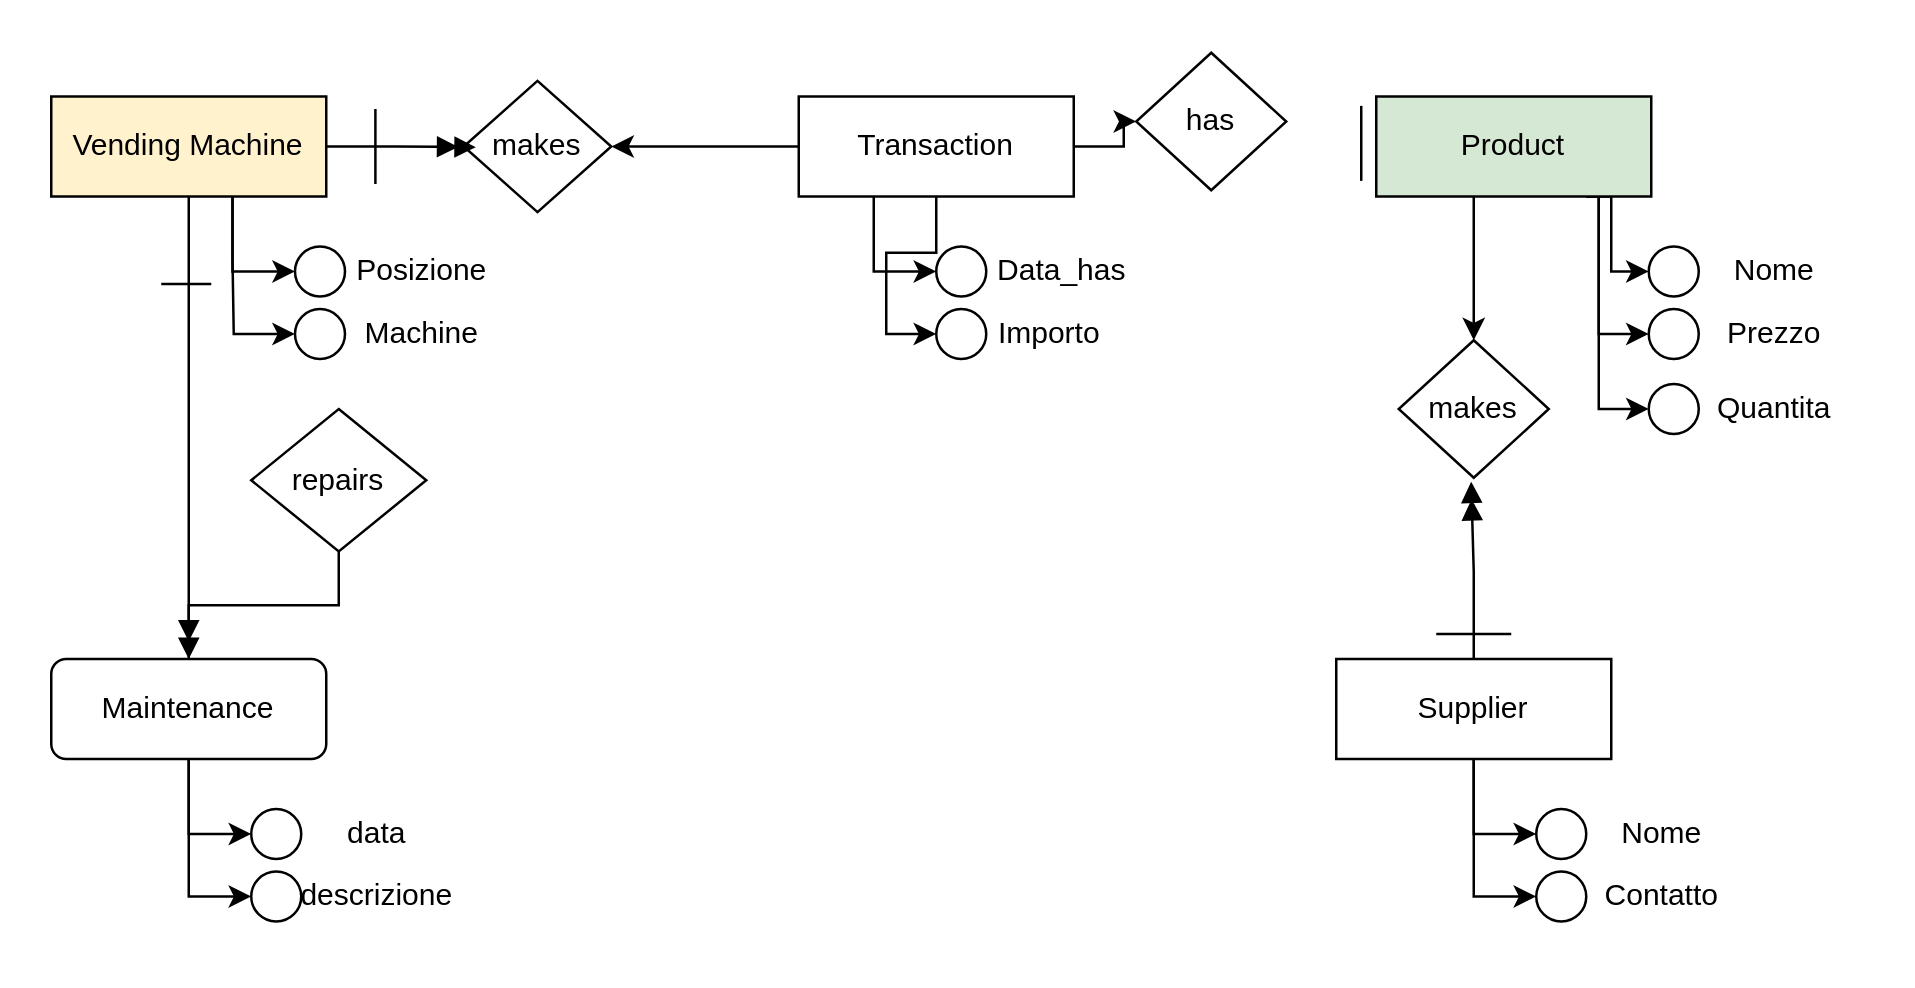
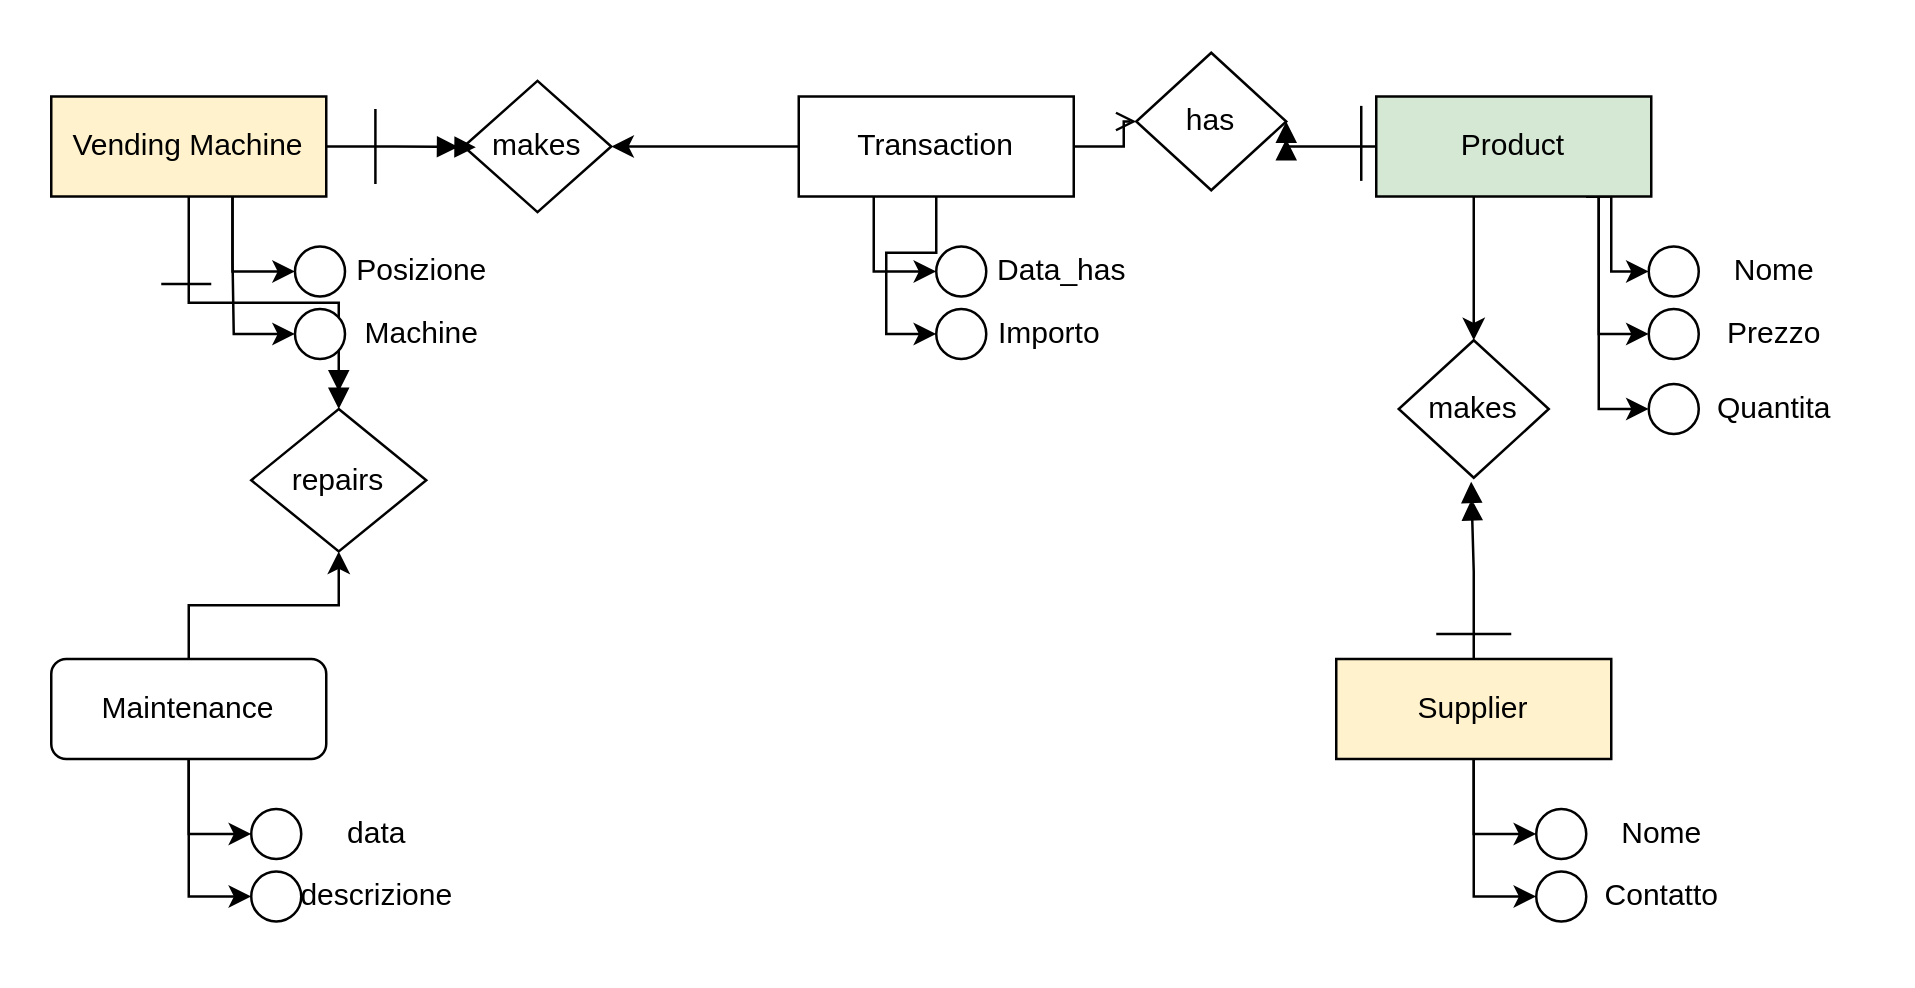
- <mxCell id="24" style="edgeStyle=orthogonalEdgeStyle;rounded=0;orthogonalLoop=1;jettySize=auto;html=1;entryX=0;entryY=0.5;entryDx=0;entryDy=0;" edge="1" parent="1" source="26" target="47"><mxGeometry relative="1" as="geometry" /></mxCell>
+ <mxCell id="24" style="edgeStyle=orthogonalEdgeStyle;rounded=0;orthogonalLoop=1;jettySize=auto;html=1;entryX=0;entryY=0.5;entryDx=0;entryDy=0;endArrow=open;" edge="1" parent="1" source="26" target="47"><mxGeometry relative="1" as="geometry" /></mxCell>
+ <mxCell id="13" style="edgeStyle=orthogonalEdgeStyle;rounded=0;orthogonalLoop=1;jettySize=auto;html=1;exitX=0;exitY=0.5;exitDx=0;exitDy=0;entryX=1;entryY=0.5;entryDx=0;entryDy=0;endArrow=doubleBlock;endFill=1;" edge="1" parent="1" source="15" target="47"><mxGeometry relative="1" as="geometry" /></mxCell>
- <mxCell id="4" style="edgeStyle=orthogonalEdgeStyle;rounded=0;orthogonalLoop=1;jettySize=auto;html=1;endArrow=doubleBlock;endFill=1;" edge="1" parent="1" source="5" target="41"><mxGeometry relative="1" as="geometry" /></mxCell>
+ <mxCell id="4" style="edgeStyle=orthogonalEdgeStyle;rounded=0;orthogonalLoop=1;jettySize=auto;html=1;entryX=0.5;entryY=0;entryDx=0;entryDy=0;endArrow=doubleBlock;endFill=1;" edge="1" parent="1" source="5" target="55"><mxGeometry relative="1" as="geometry" /></mxCell>
- <mxCell id="40" style="edgeStyle=orthogonalEdgeStyle;rounded=0;orthogonalLoop=1;jettySize=auto;html=1;exitX=0.5;exitY=0;exitDx=0;exitDy=0;entryX=0.5;entryY=1;entryDx=0;entryDy=0;endArrow=none;endFill=1;" edge="1" parent="1" source="41" target="55"><mxGeometry relative="1" as="geometry" /></mxCell>
+ <mxCell id="40" style="edgeStyle=orthogonalEdgeStyle;rounded=0;orthogonalLoop=1;jettySize=auto;html=1;exitX=0.5;exitY=0;exitDx=0;exitDy=0;entryX=0.5;entryY=1;entryDx=0;entryDy=0;endArrow=classic;endFill=1;" edge="1" parent="1" source="41" target="55"><mxGeometry relative="1" as="geometry" /></mxCell>
- <mxCell id="33" value="Supplier" style="rounded=0;whiteSpace=wrap;html=1;" vertex="1" parent="1"><mxGeometry x="534" y="263" width="110" height="40" as="geometry" /></mxCell>
+ <mxCell id="33" value="Supplier" style="rounded=0;whiteSpace=wrap;html=1;fillColor=#fff2cc;" vertex="1" parent="1"><mxGeometry x="534" y="263" width="110" height="40" as="geometry" /></mxCell>
